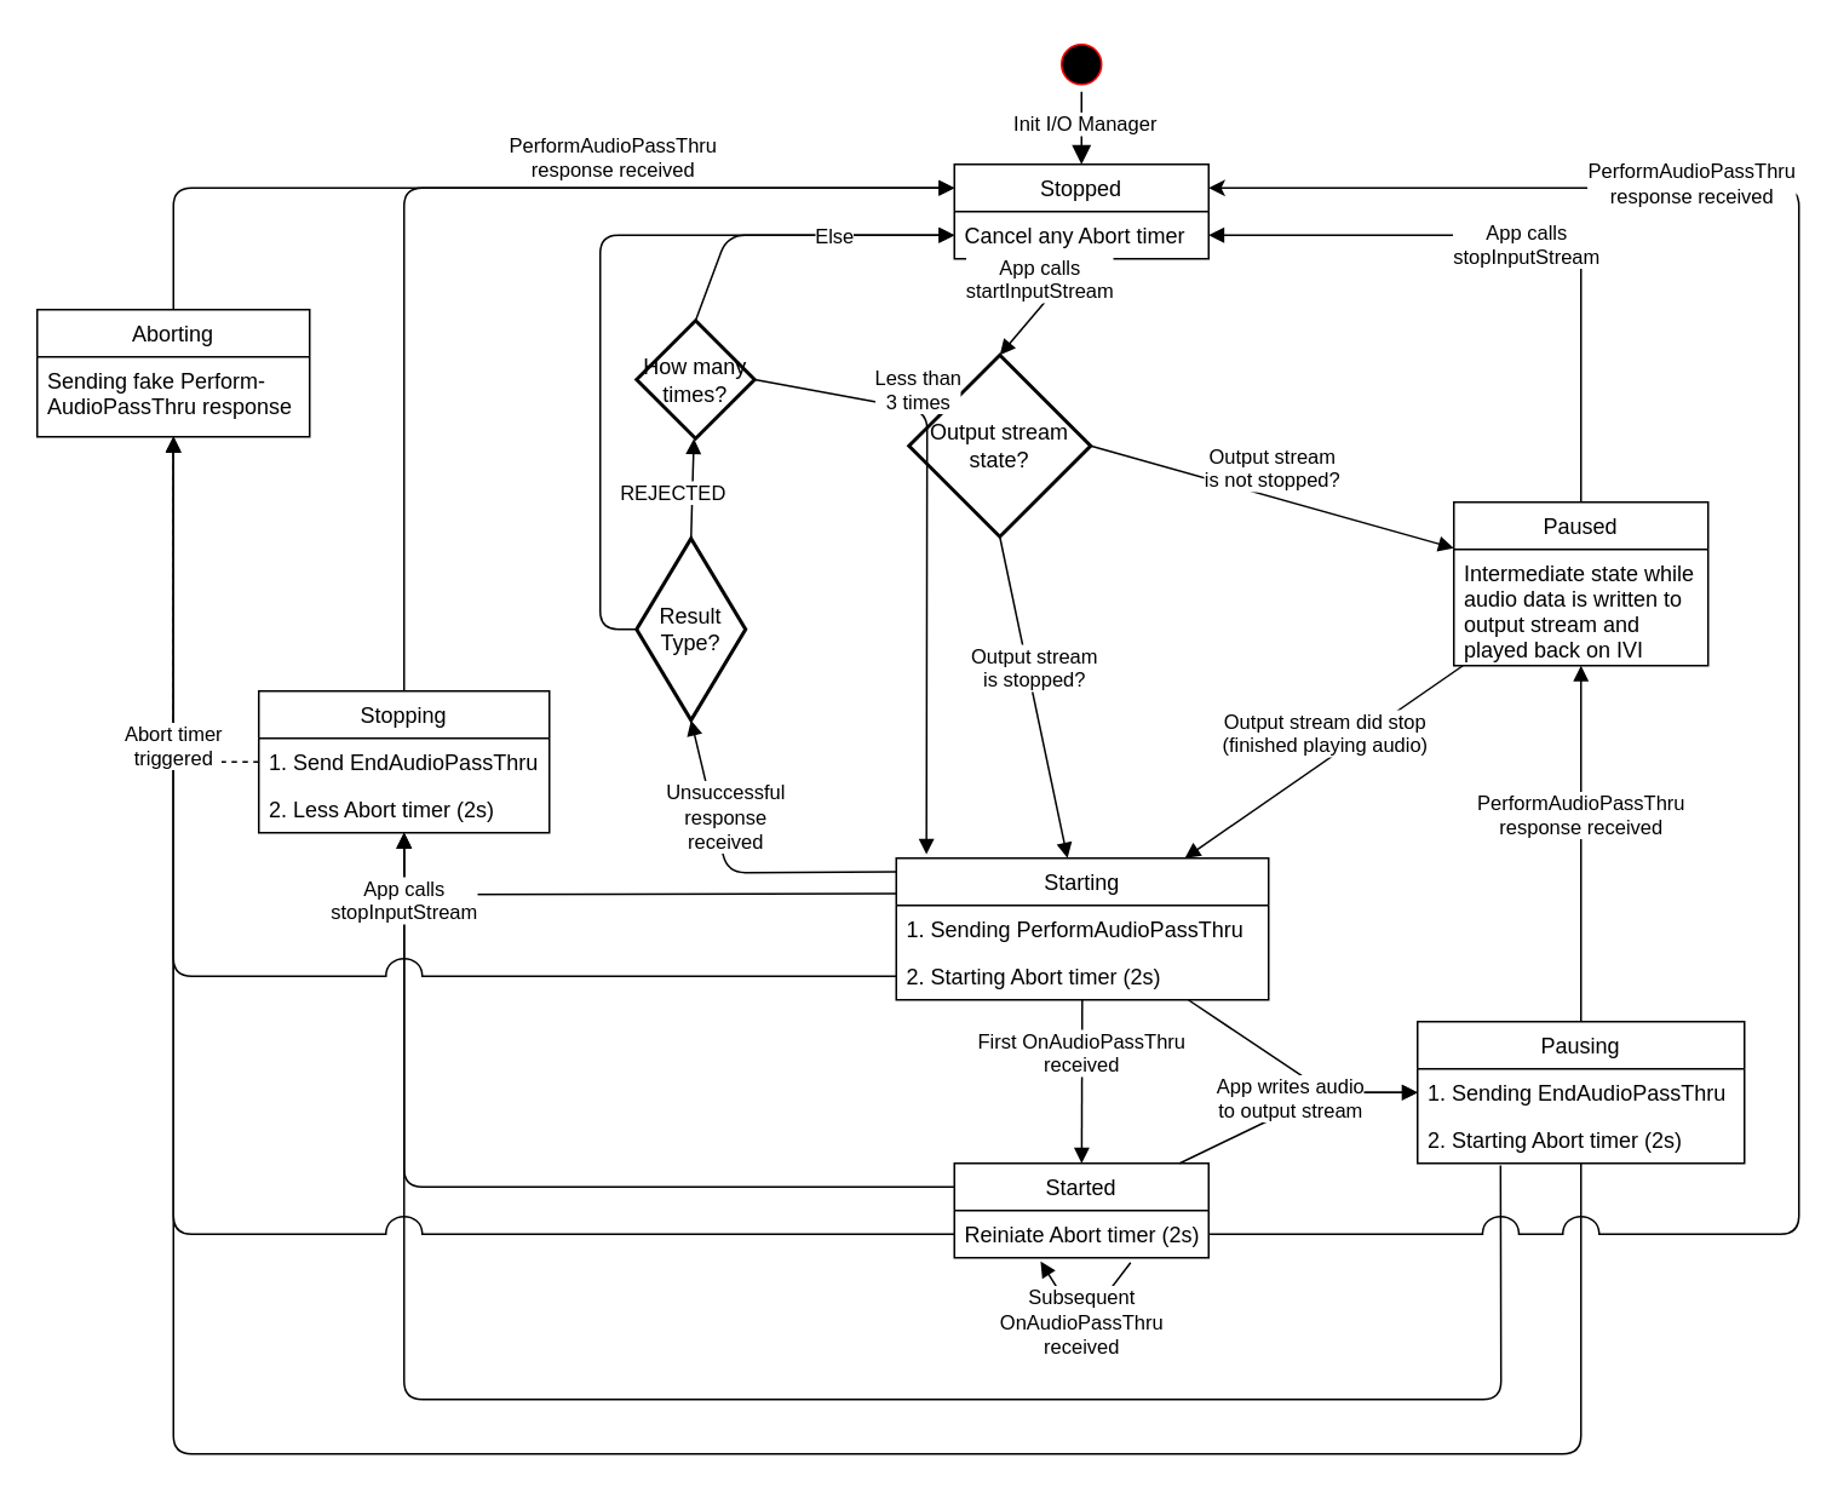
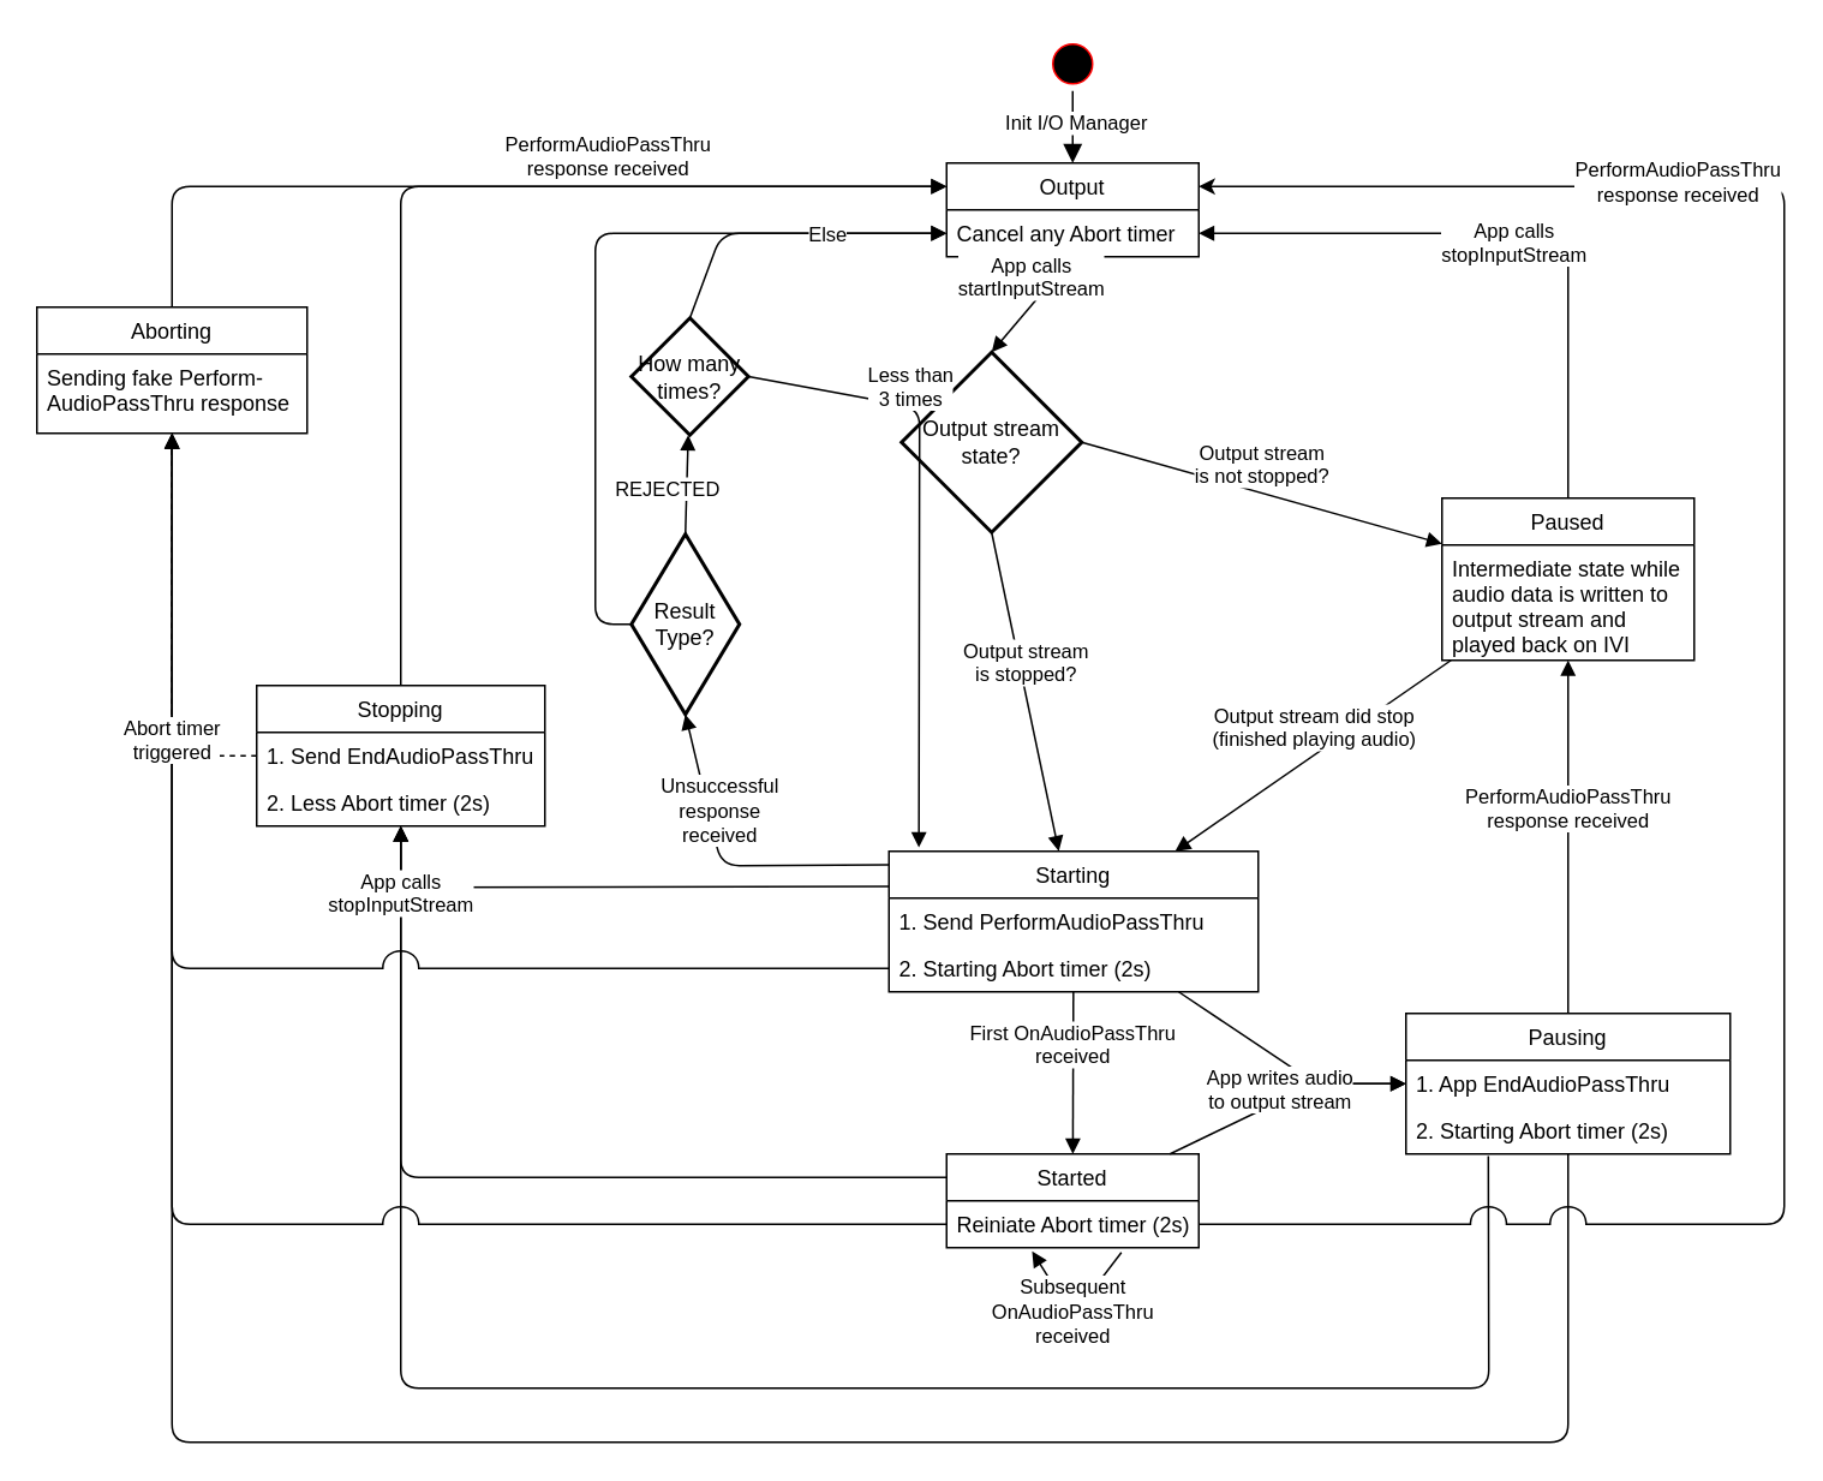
- <mxCell id="5" value="Stopped" style="swimlane;fontStyle=0;childLayout=stackLayout;horizontal=1;startSize=26;fillColor=none;horizontalStack=0;resizeParent=1;resizeParentMax=0;resizeLast=0;collapsible=1;marginBottom=0;" parent="1" vertex="1"><mxGeometry x="525" y="90" width="140" height="52" as="geometry" /></mxCell>
+ <mxCell id="5" value="Output" style="swimlane;fontStyle=0;childLayout=stackLayout;horizontal=1;startSize=26;fillColor=none;horizontalStack=0;resizeParent=1;resizeParentMax=0;resizeLast=0;collapsible=1;marginBottom=0;" parent="1" vertex="1"><mxGeometry x="525" y="90" width="140" height="52" as="geometry" /></mxCell>
- <mxCell id="10" value="1. Sending PerformAudioPassThru" style="text;strokeColor=none;fillColor=none;align=left;verticalAlign=top;spacingLeft=4;spacingRight=4;overflow=hidden;rotatable=0;points=[[0,0.5],[1,0.5]];portConstraint=eastwest;" parent="9" vertex="1"><mxGeometry y="26" width="205" height="26" as="geometry" /></mxCell>
+ <mxCell id="10" value="1. Send PerformAudioPassThru" style="text;strokeColor=none;fillColor=none;align=left;verticalAlign=top;spacingLeft=4;spacingRight=4;overflow=hidden;rotatable=0;points=[[0,0.5],[1,0.5]];portConstraint=eastwest;" parent="9" vertex="1"><mxGeometry y="26" width="205" height="26" as="geometry" /></mxCell>
- <mxCell id="22" value="1. Sending EndAudioPassThru" style="text;strokeColor=none;fillColor=none;align=left;verticalAlign=top;spacingLeft=4;spacingRight=4;overflow=hidden;rotatable=0;points=[[0,0.5],[1,0.5]];portConstraint=eastwest;" parent="21" vertex="1"><mxGeometry y="26" width="180" height="26" as="geometry" /></mxCell>
+ <mxCell id="22" value="1. App EndAudioPassThru" style="text;strokeColor=none;fillColor=none;align=left;verticalAlign=top;spacingLeft=4;spacingRight=4;overflow=hidden;rotatable=0;points=[[0,0.5],[1,0.5]];portConstraint=eastwest;" parent="21" vertex="1"><mxGeometry y="26" width="180" height="26" as="geometry" /></mxCell>
